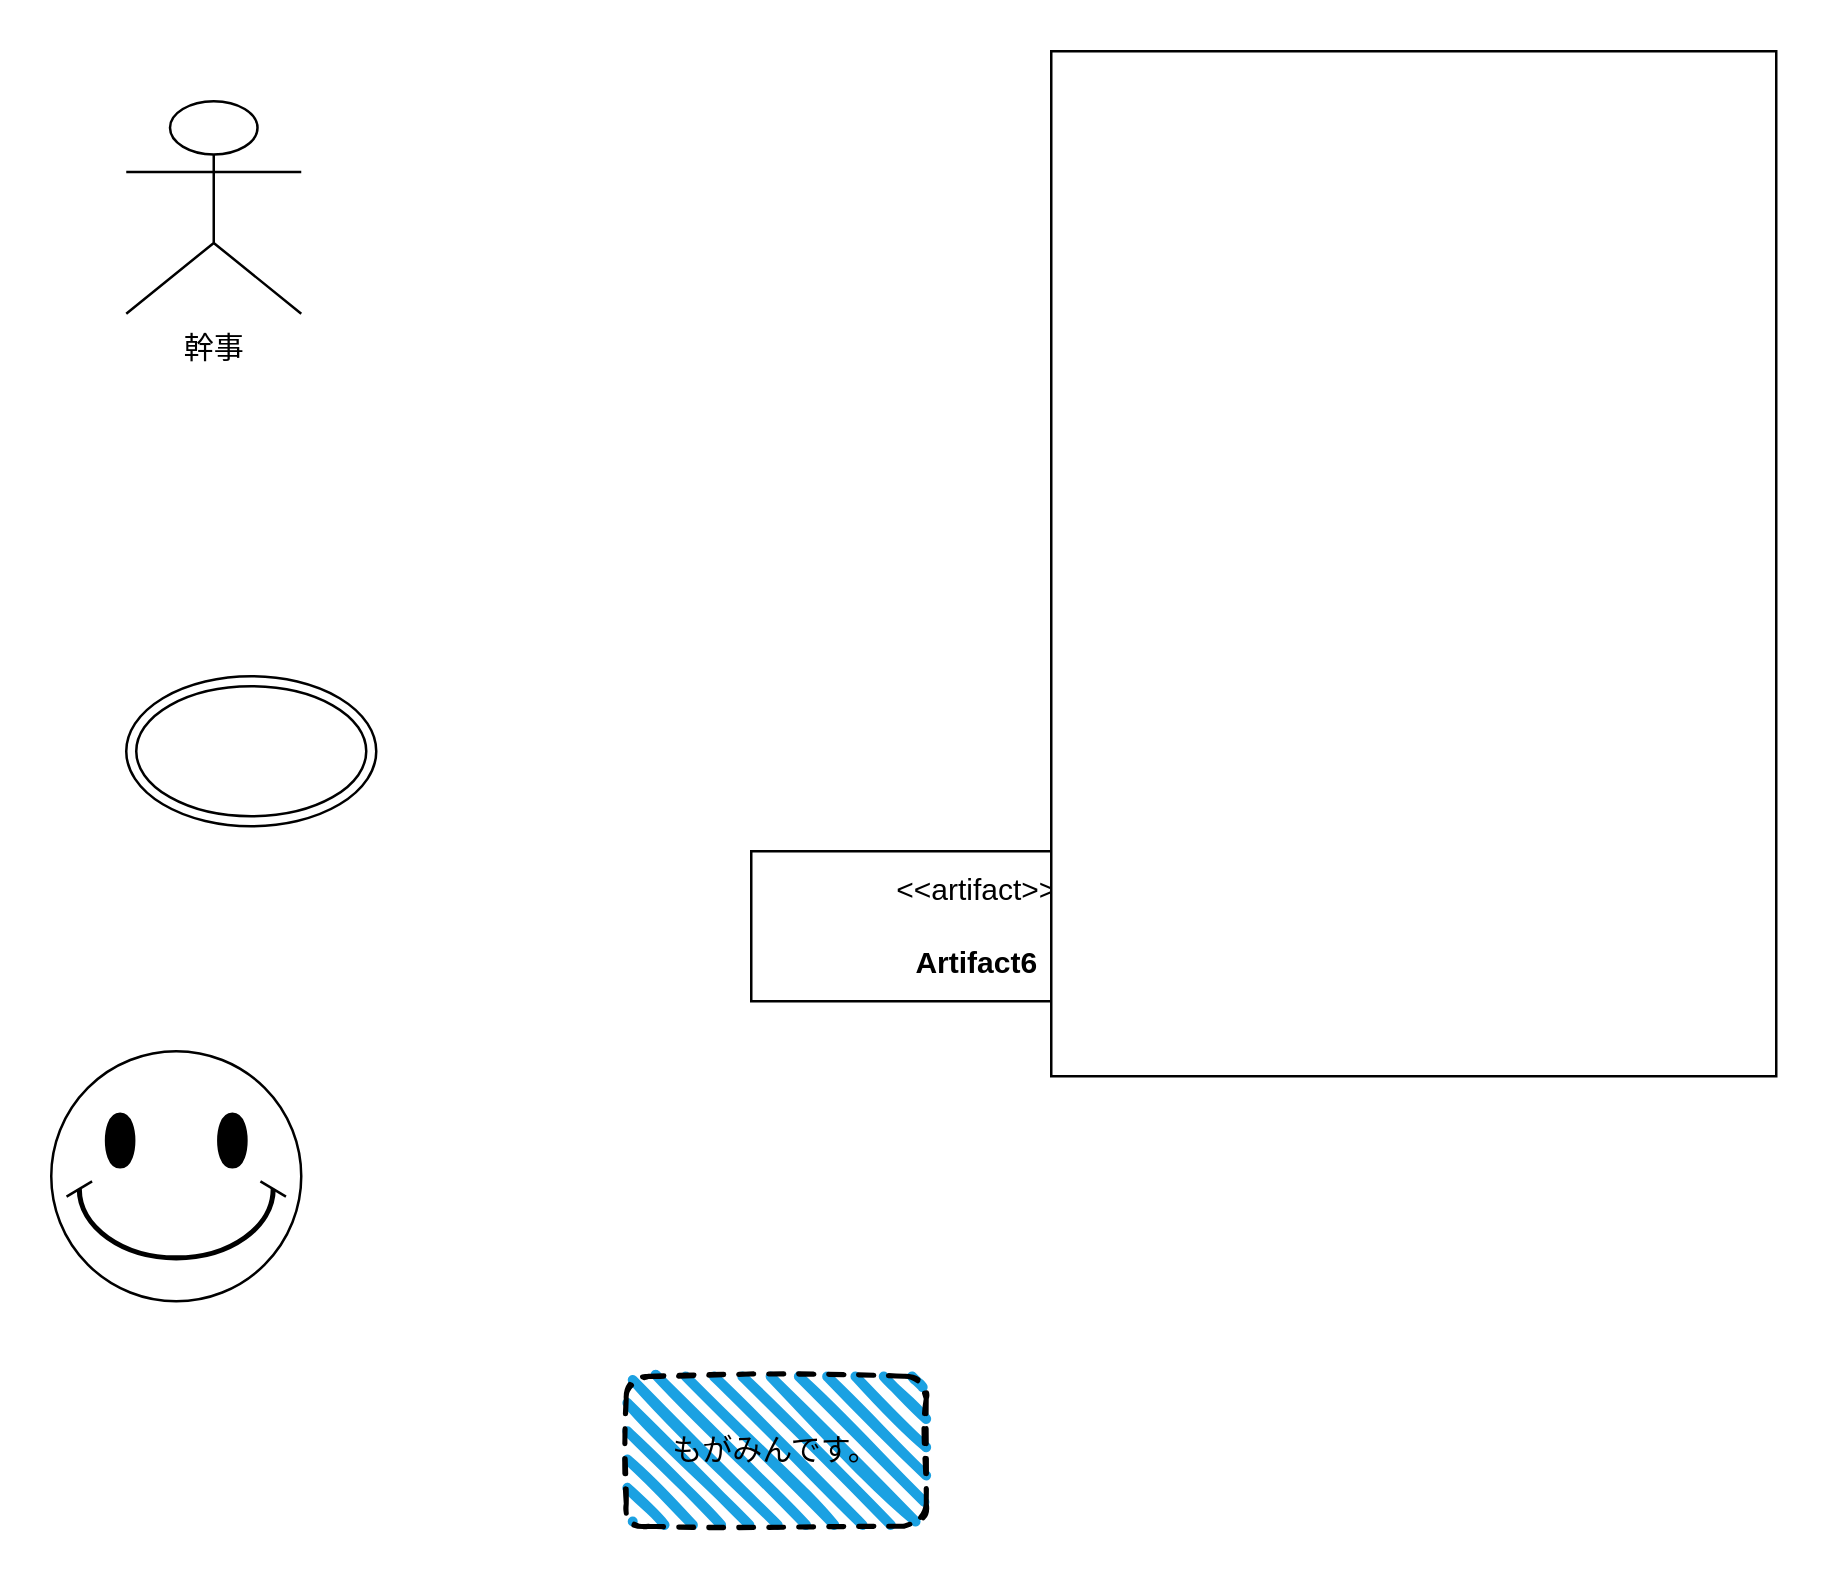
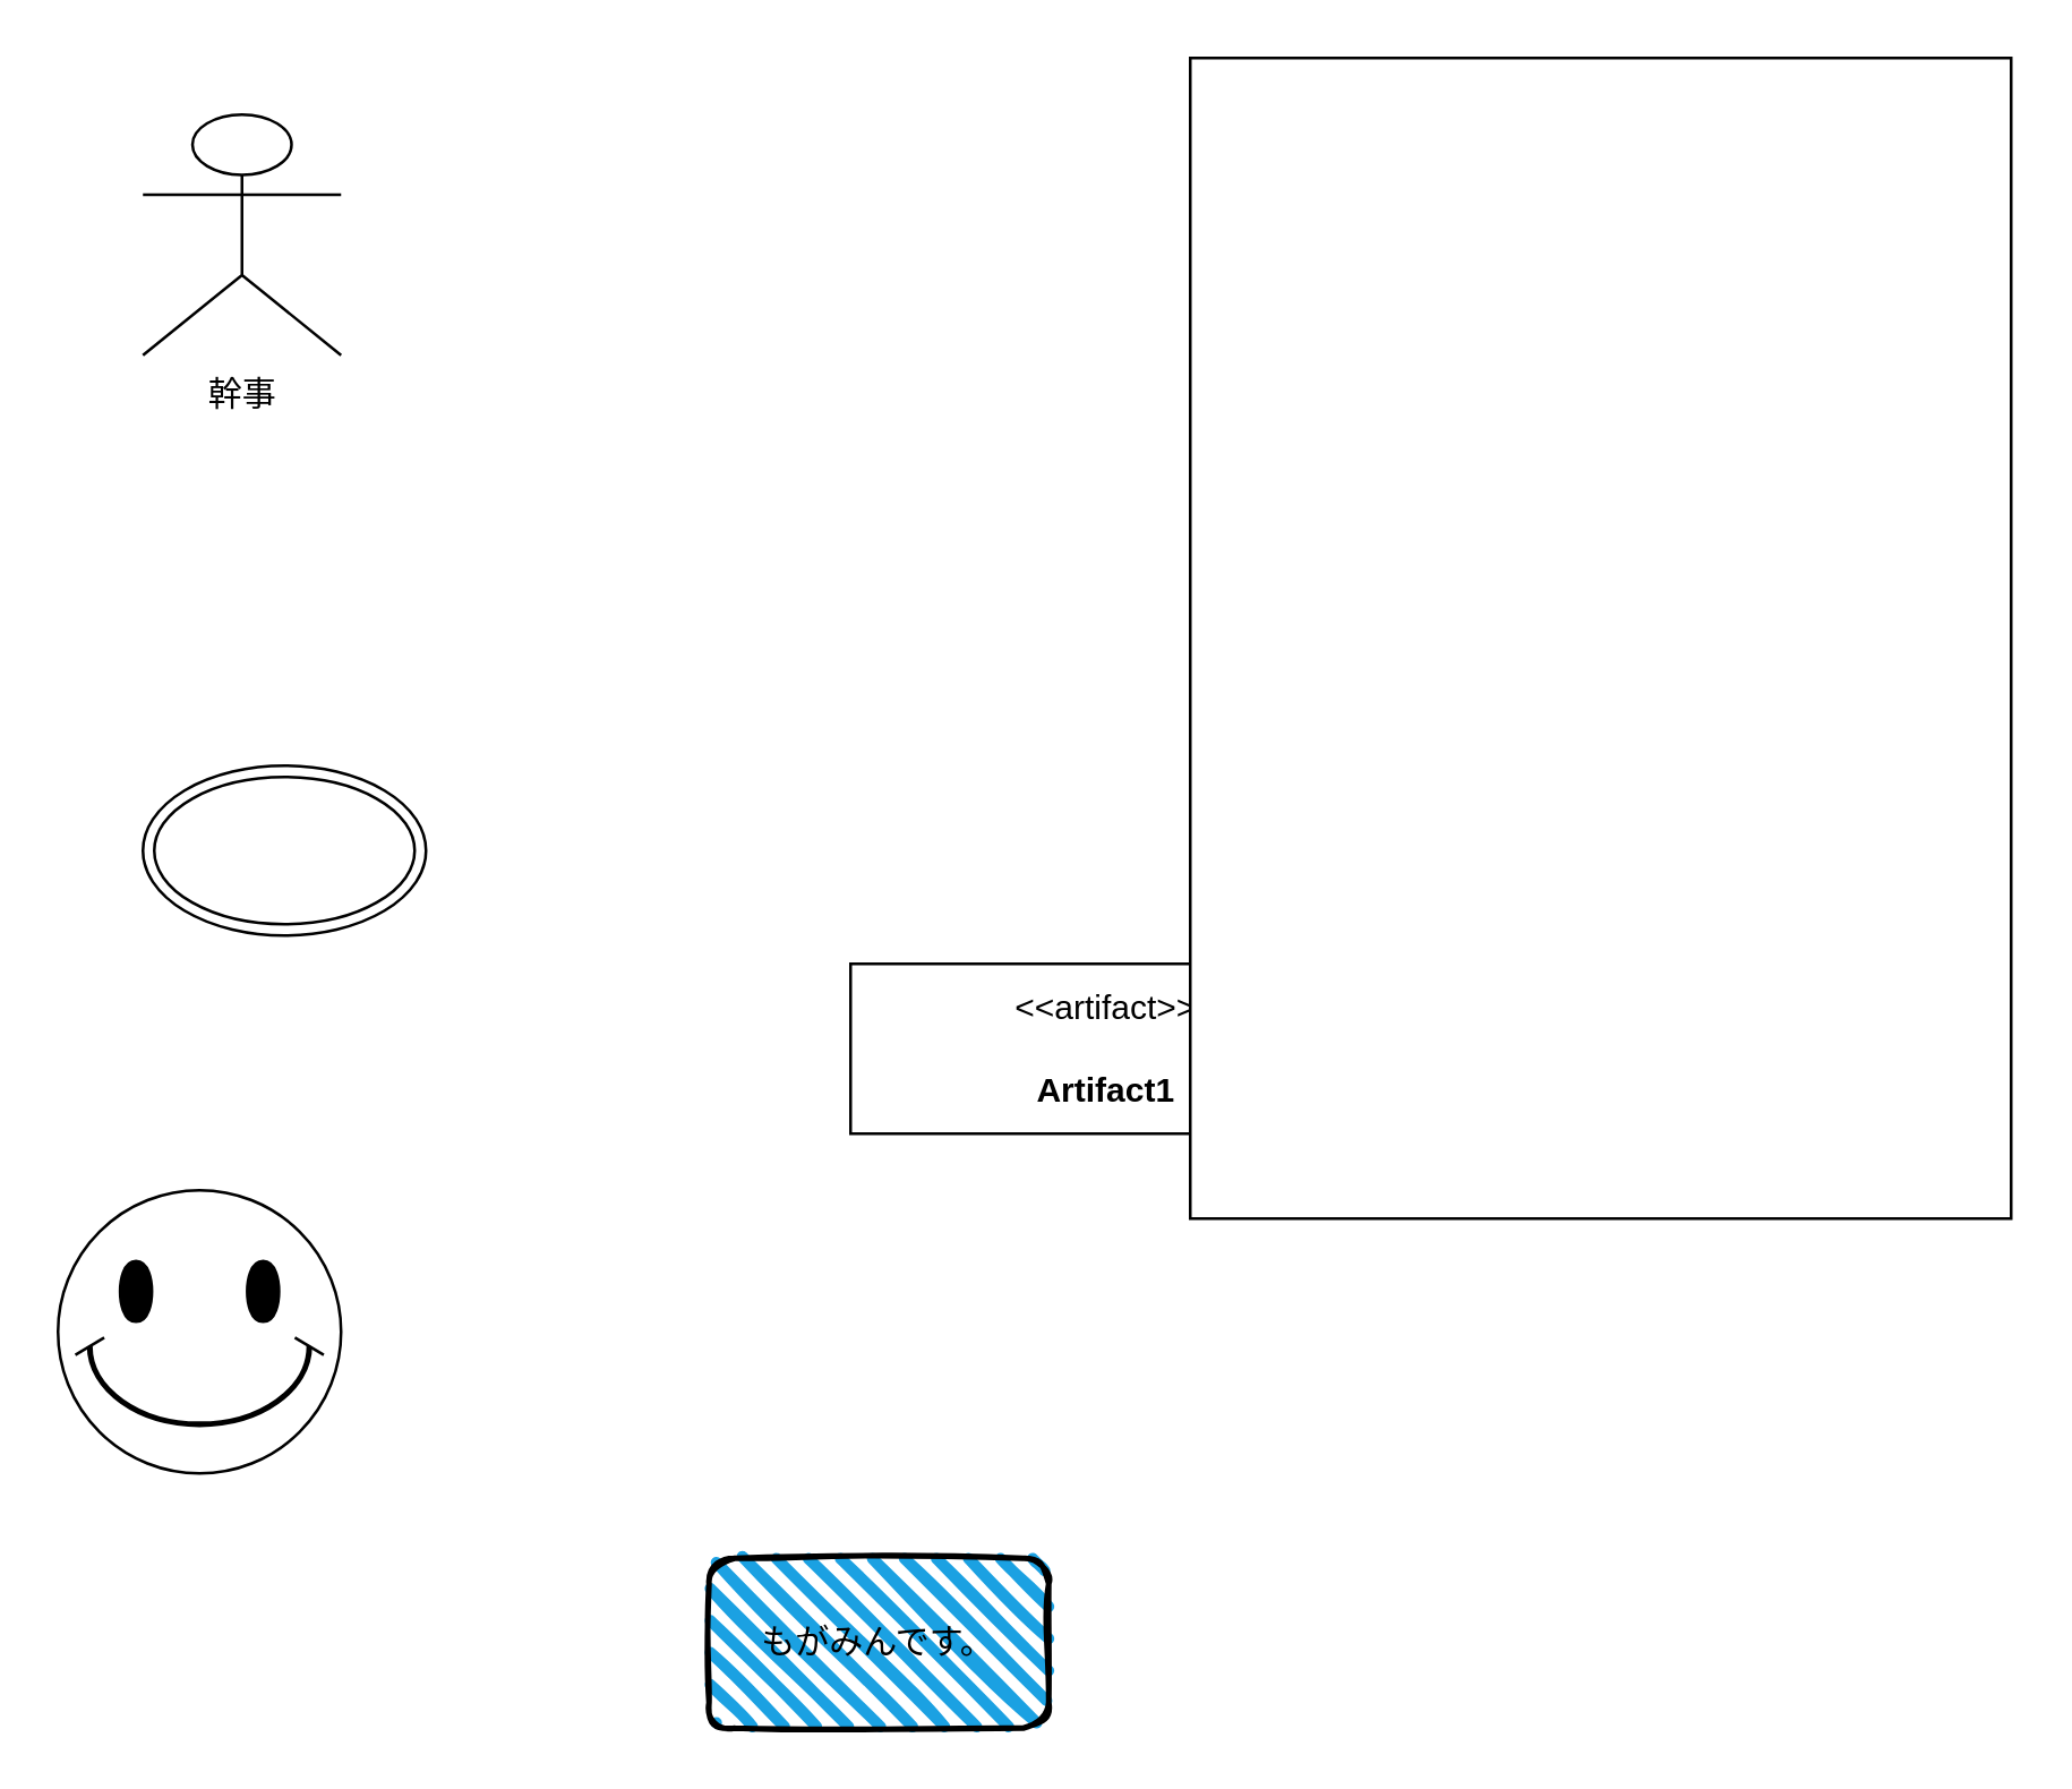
- <mxCell id="2" value="&amp;lt;&amp;lt;artifact&amp;gt;&amp;gt;&lt;br&gt;&lt;br&gt;&lt;b&gt;Artifact6&lt;/b&gt;" style="text;html=1;align=center;verticalAlign=middle;dashed=0;fillColor=#ffffff;strokeColor=#000000;" parent="1" vertex="1"><mxGeometry x="300" y="340" width="180" height="60" as="geometry" /></mxCell>
+ <mxCell id="2" value="&amp;lt;&amp;lt;artifact&amp;gt;&amp;gt;&lt;br&gt;&lt;br&gt;&lt;b&gt;Artifact1&lt;/b&gt;" style="text;html=1;align=center;verticalAlign=middle;dashed=0;fillColor=#ffffff;strokeColor=#000000;" parent="1" vertex="1"><mxGeometry x="300" y="340" width="180" height="60" as="geometry" /></mxCell>
- <mxCell id="7" value="もがみんです。" style="rounded=1;whiteSpace=wrap;html=1;strokeWidth=2;fillWeight=4;hachureGap=8;hachureAngle=45;fillColor=#1ba1e2;sketch=1;dashed=1;" vertex="1" parent="1"><mxGeometry x="250" y="550" width="120" height="60" as="geometry" /></mxCell>
+ <mxCell id="7" value="もがみんです。" style="rounded=1;whiteSpace=wrap;html=1;strokeWidth=2;fillWeight=4;hachureGap=8;hachureAngle=45;fillColor=#1ba1e2;sketch=1;" vertex="1" parent="1"><mxGeometry x="250" y="550" width="120" height="60" as="geometry" /></mxCell>
